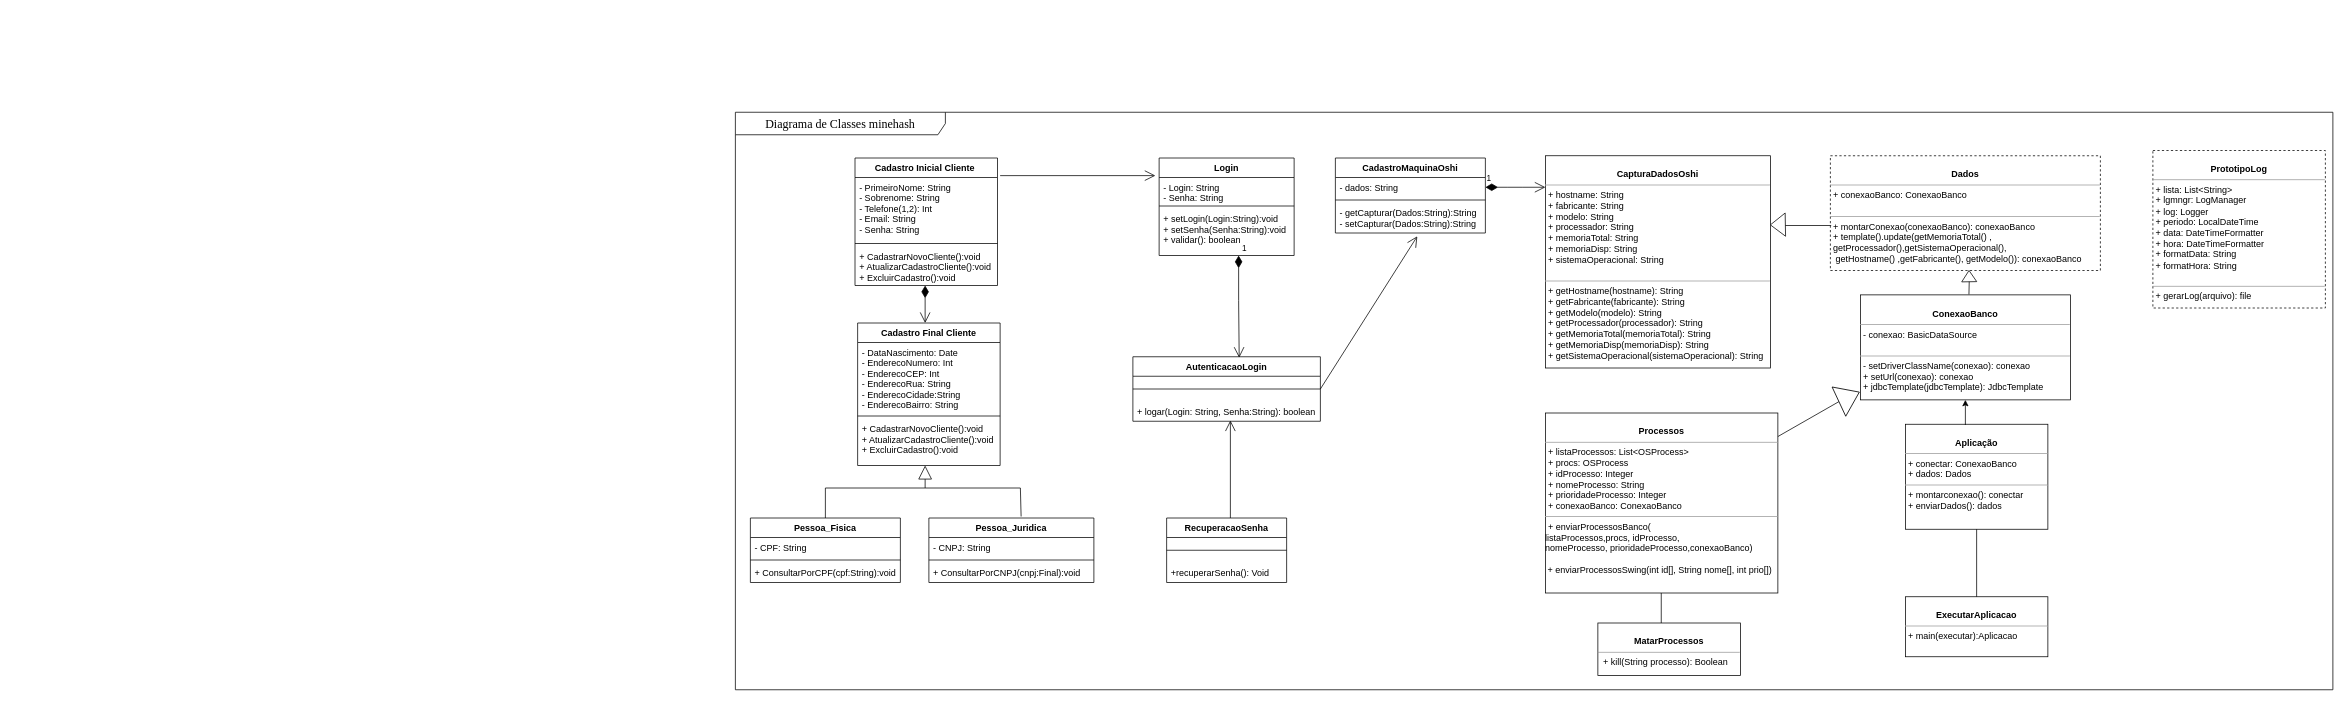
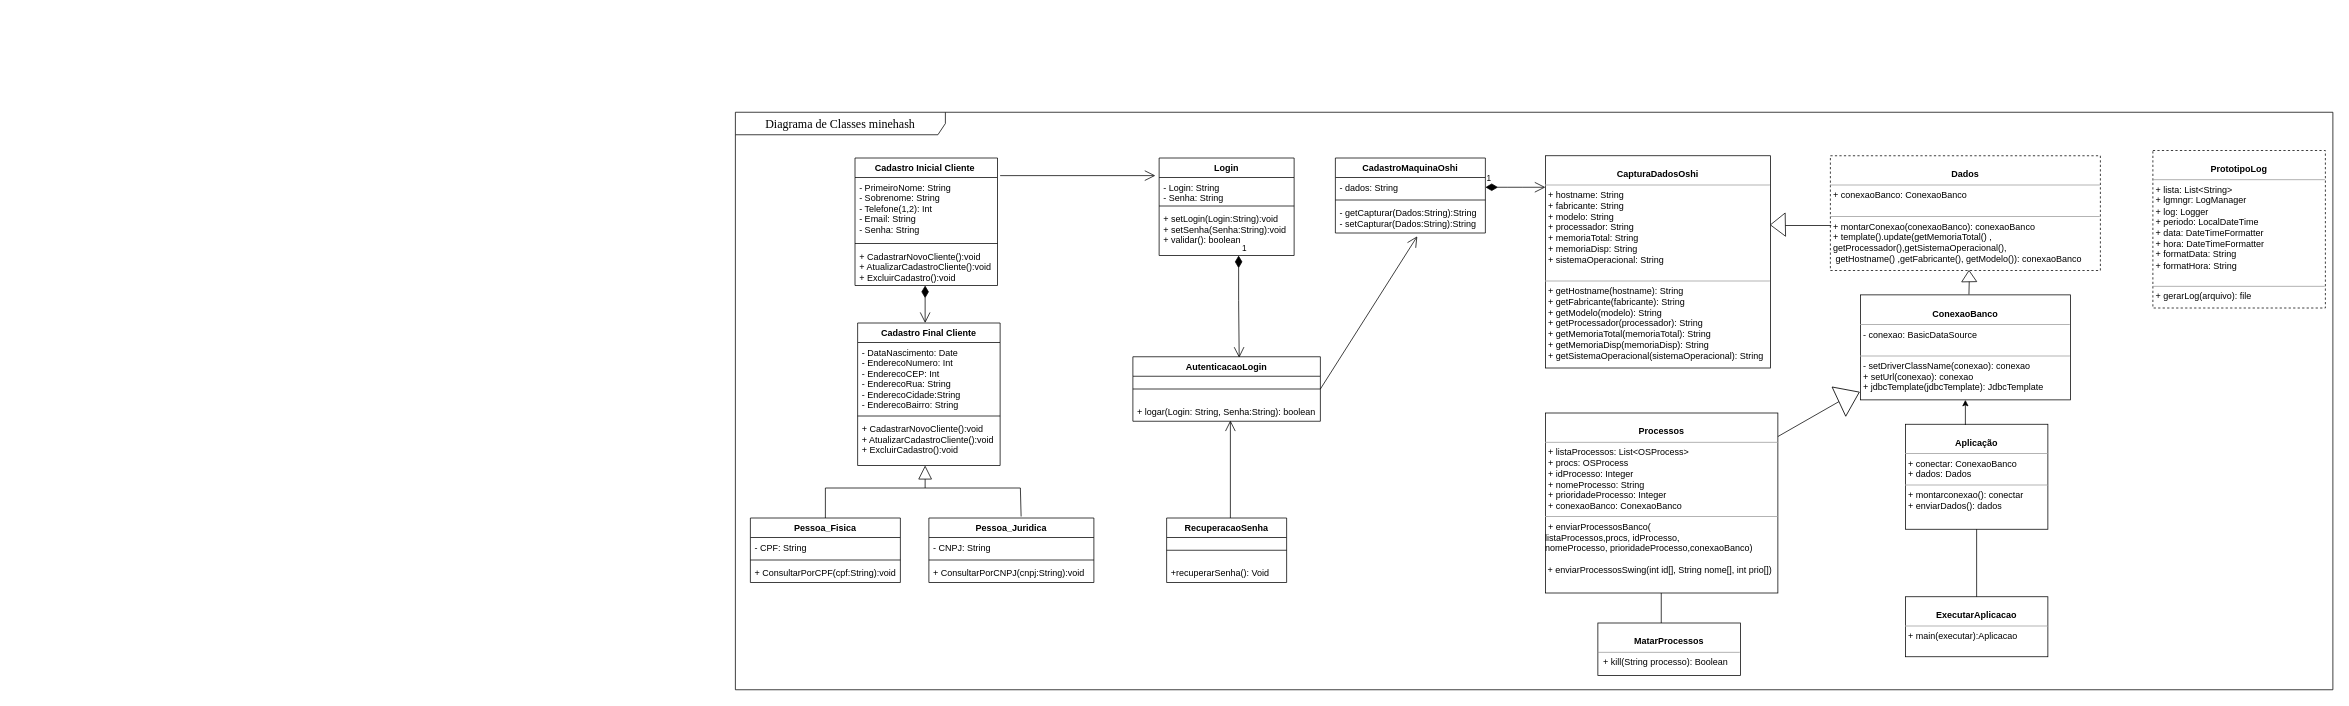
- <mxCell id="54" value="+ ConsultarPorCNPJ(cnpj:Final):void" style="text;strokeColor=none;fillColor=none;align=left;verticalAlign=top;spacingLeft=4;spacingRight=4;overflow=hidden;rotatable=0;points=[[0,0.5],[1,0.5]];portConstraint=eastwest;" vertex="1" parent="51"><mxGeometry y="60" width="220" height="26" as="geometry" /></mxCell>
+ <mxCell id="54" value="+ ConsultarPorCNPJ(cnpj:String):void" style="text;strokeColor=none;fillColor=none;align=left;verticalAlign=top;spacingLeft=4;spacingRight=4;overflow=hidden;rotatable=0;points=[[0,0.5],[1,0.5]];portConstraint=eastwest;" vertex="1" parent="51"><mxGeometry y="60" width="220" height="26" as="geometry" /></mxCell>
